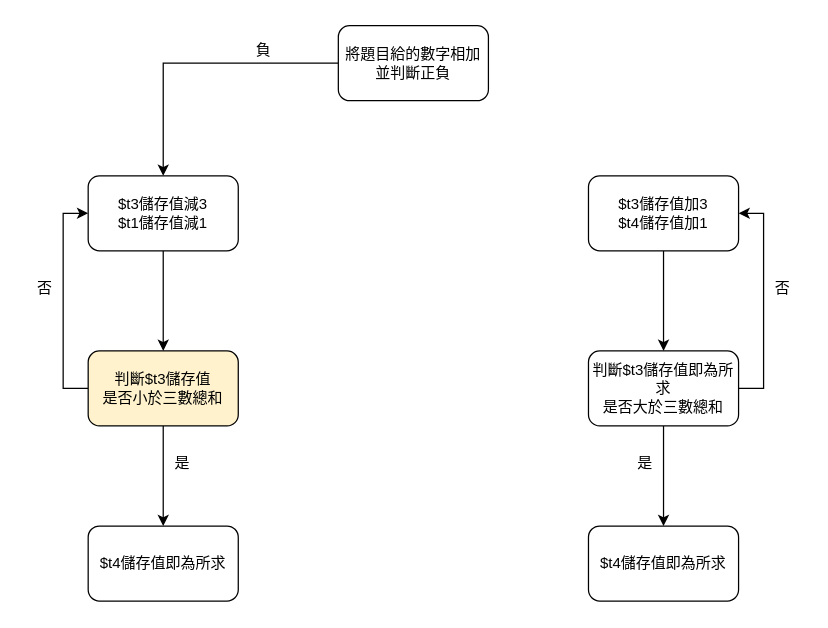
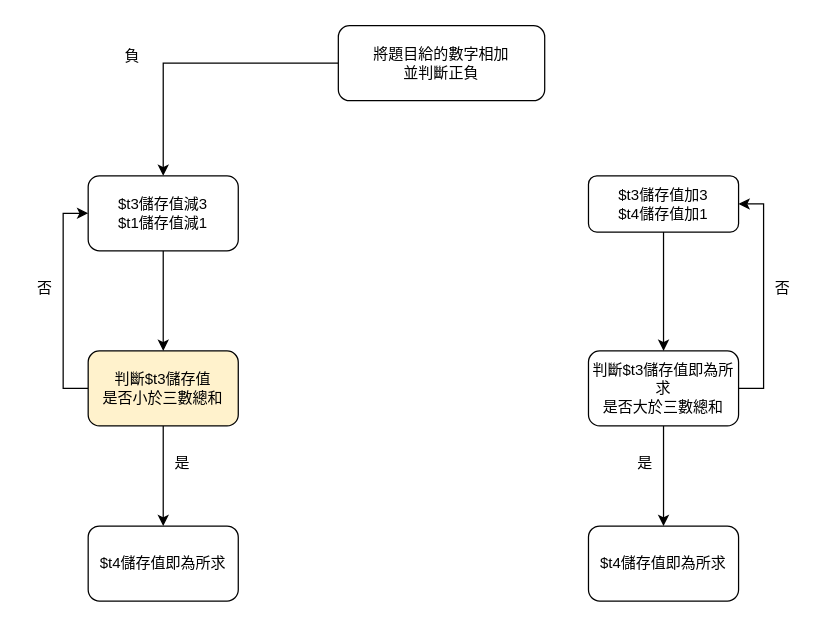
- <mxCell id="8" value="負" style="text;html=1;align=center;verticalAlign=middle;resizable=0;points=[];autosize=1;strokeColor=none;" vertex="1" parent="1"><mxGeometry x="195" y="30" width="30" height="20" as="geometry" /></mxCell>
+ <mxCell id="8" value="負" style="text;html=1;align=center;verticalAlign=middle;resizable=0;points=[];autosize=1;strokeColor=none;" vertex="1" parent="1"><mxGeometry x="90" y="35" width="30" height="20" as="geometry" /></mxCell>
- <mxCell id="3" value="將題目給的數字相加&lt;br&gt;並判斷正負" style="rounded=1;whiteSpace=wrap;html=1;" vertex="1" parent="1"><mxGeometry x="270" y="20" width="120" height="60" as="geometry" /></mxCell>
+ <mxCell id="3" value="將題目給的數字相加&lt;br&gt;並判斷正負" style="rounded=1;whiteSpace=wrap;html=1;" vertex="1" parent="1"><mxGeometry x="270" y="20" width="165" height="60" as="geometry" /></mxCell>
- <mxCell id="5" value="$t3儲存值加3&lt;br&gt;$t4儲存值加1" style="rounded=1;whiteSpace=wrap;html=1;" vertex="1" parent="1"><mxGeometry x="470" y="140" width="120" height="60" as="geometry" /></mxCell>
+ <mxCell id="5" value="$t3儲存值加3&lt;br&gt;$t4儲存值加1" style="rounded=1;whiteSpace=wrap;html=1;" vertex="1" parent="1"><mxGeometry x="470" y="140" width="120" height="45" as="geometry" /></mxCell>
